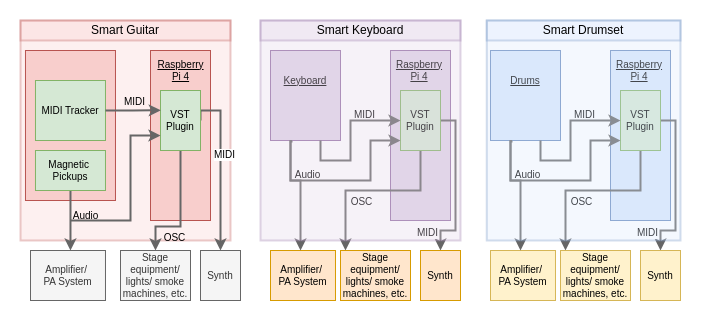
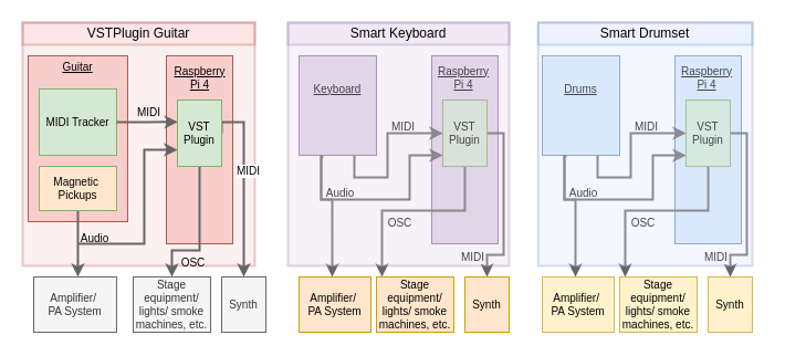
- <mxCell id="56" value="Smart Guitar" style="rounded=0;whiteSpace=wrap;html=1;fillColor=#f8cecc;strokeColor=#b85450;opacity=30;strokeWidth=2;" vertex="1" parent="1"><mxGeometry x="20" y="20" width="210" height="20" as="geometry" /></mxCell>
+ <mxCell id="56" value="VSTPlugin Guitar" style="rounded=0;whiteSpace=wrap;html=1;fillColor=#f8cecc;strokeColor=#b85450;opacity=30;strokeWidth=2;" vertex="1" parent="1"><mxGeometry x="20" y="20" width="210" height="20" as="geometry" /></mxCell>
+ <mxCell id="14" value="&lt;u style=&quot;font-size: 10px;&quot;&gt;Guitar&lt;/u&gt;" style="text;html=1;strokeColor=none;fillColor=none;align=center;verticalAlign=middle;whiteSpace=wrap;rounded=0;labelBackgroundColor=none;fontSize=10;" parent="1" vertex="1"><mxGeometry x="44.98" y="50" width="50" height="20" as="geometry" /></mxCell>
- <mxCell id="8" value="Magnetic&amp;nbsp;&lt;br style=&quot;font-size: 10px;&quot;&gt;Pickups" style="rounded=0;whiteSpace=wrap;html=1;fillColor=#d5e8d4;strokeColor=#82b366;fontSize=10;" parent="1" vertex="1"><mxGeometry x="34.98" y="150" width="70" height="40" as="geometry" /></mxCell>
+ <mxCell id="8" value="Magnetic&amp;nbsp;&lt;br style=&quot;font-size: 10px;&quot;&gt;Pickups" style="rounded=0;whiteSpace=wrap;html=1;fillColor=#ffe6cc;strokeColor=#82b366;fontSize=10;" parent="1" vertex="1"><mxGeometry x="34.98" y="150" width="70" height="40" as="geometry" /></mxCell>
